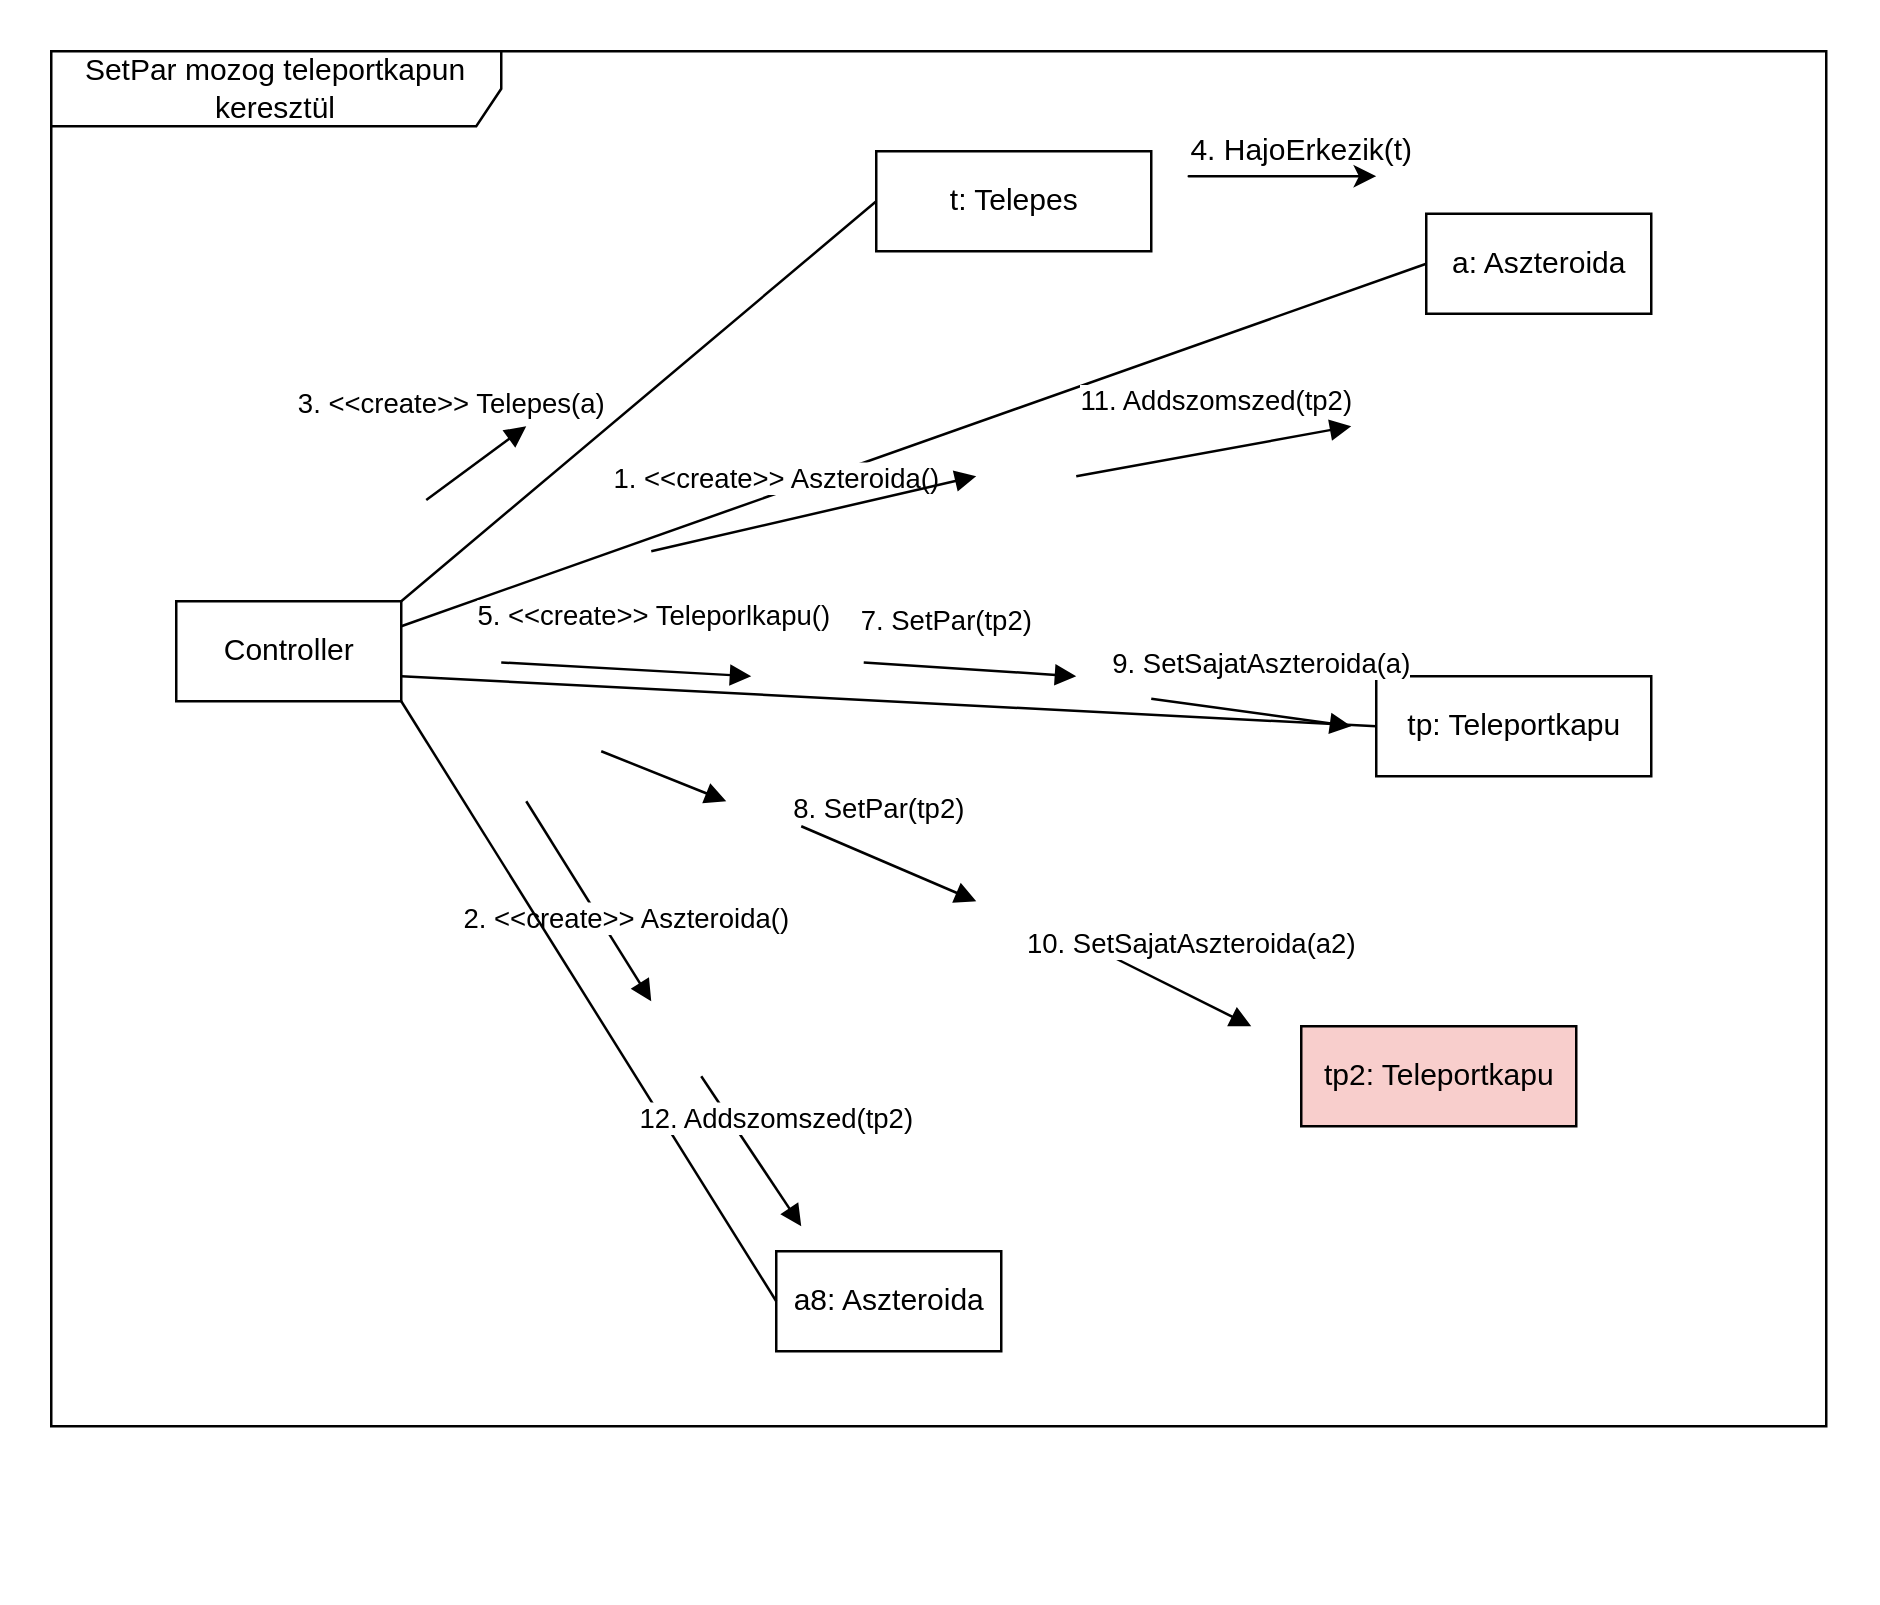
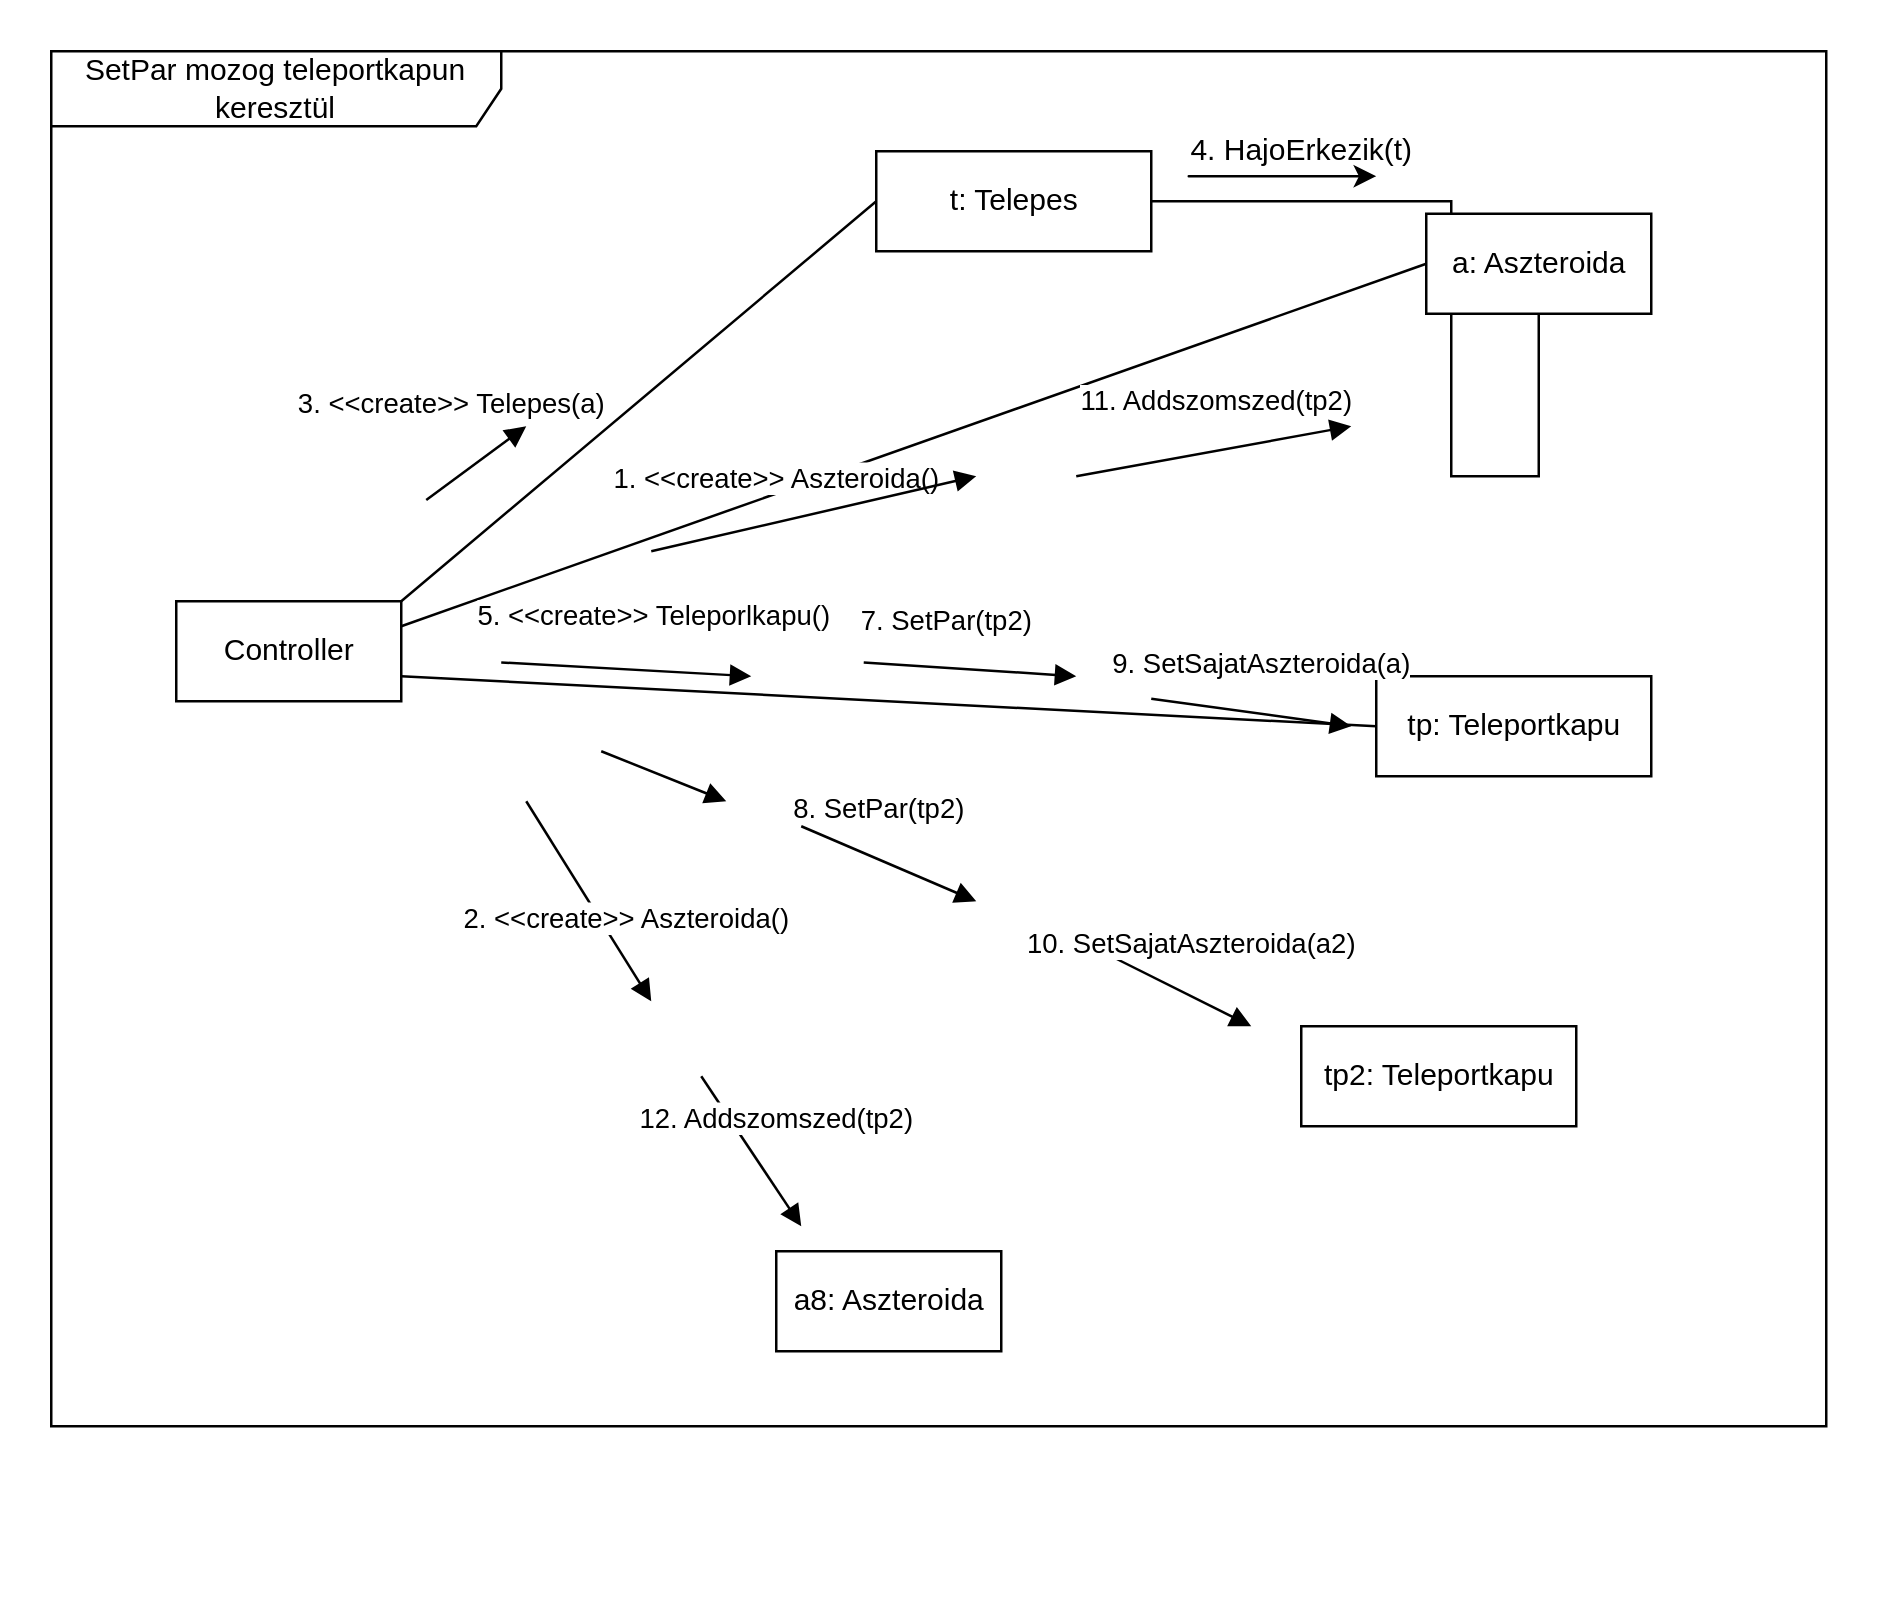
+ <mxCell id="3" style="edgeStyle=orthogonalEdgeStyle;rounded=0;orthogonalLoop=1;jettySize=auto;html=1;exitX=1;exitY=0.5;exitDx=0;exitDy=0;entryX=0.5;entryY=1;entryDx=0;entryDy=0;endArrow=none;endFill=0;" edge="1" parent="1" source="4" target="5"><mxGeometry relative="1" as="geometry"><Array as="points"><mxPoint x="580" y="80" /><mxPoint x="580" y="190" /></Array></mxGeometry></mxCell>
- <mxCell id="14" value="" style="html=1;verticalAlign=bottom;endArrow=none;exitX=1;exitY=1;exitDx=0;exitDy=0;entryX=0;entryY=0.5;entryDx=0;entryDy=0;endFill=0;" edge="1" parent="1" source="7" target="12"><mxGeometry x="0.169" y="-40" width="80" relative="1" as="geometry"><mxPoint x="190" y="250" as="sourcePoint" /><mxPoint x="450" y="120" as="targetPoint" /><mxPoint as="offset" /></mxGeometry></mxCell>
- <mxCell id="15" value="tp2: Teleportkapu" style="html=1;fillColor=#f8cecc;" vertex="1" parent="1"><mxGeometry x="520" y="410" width="110" height="40" as="geometry" /></mxCell>
+ <mxCell id="15" value="tp2: Teleportkapu" style="html=1;" vertex="1" parent="1"><mxGeometry x="520" y="410" width="110" height="40" as="geometry" /></mxCell>
